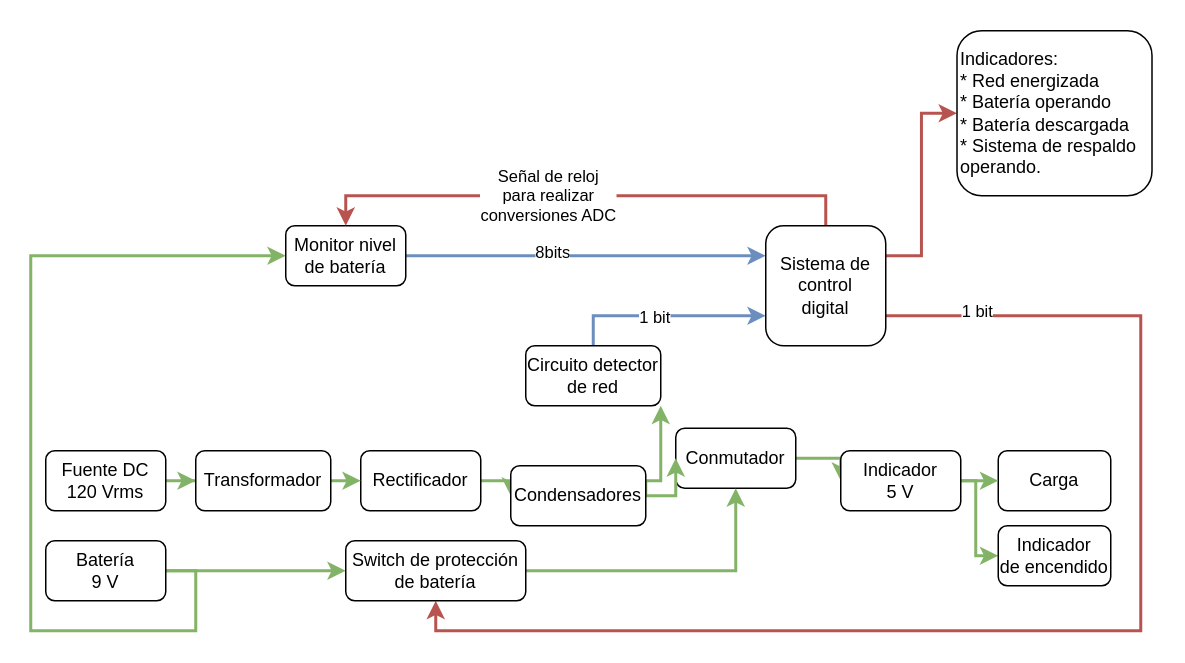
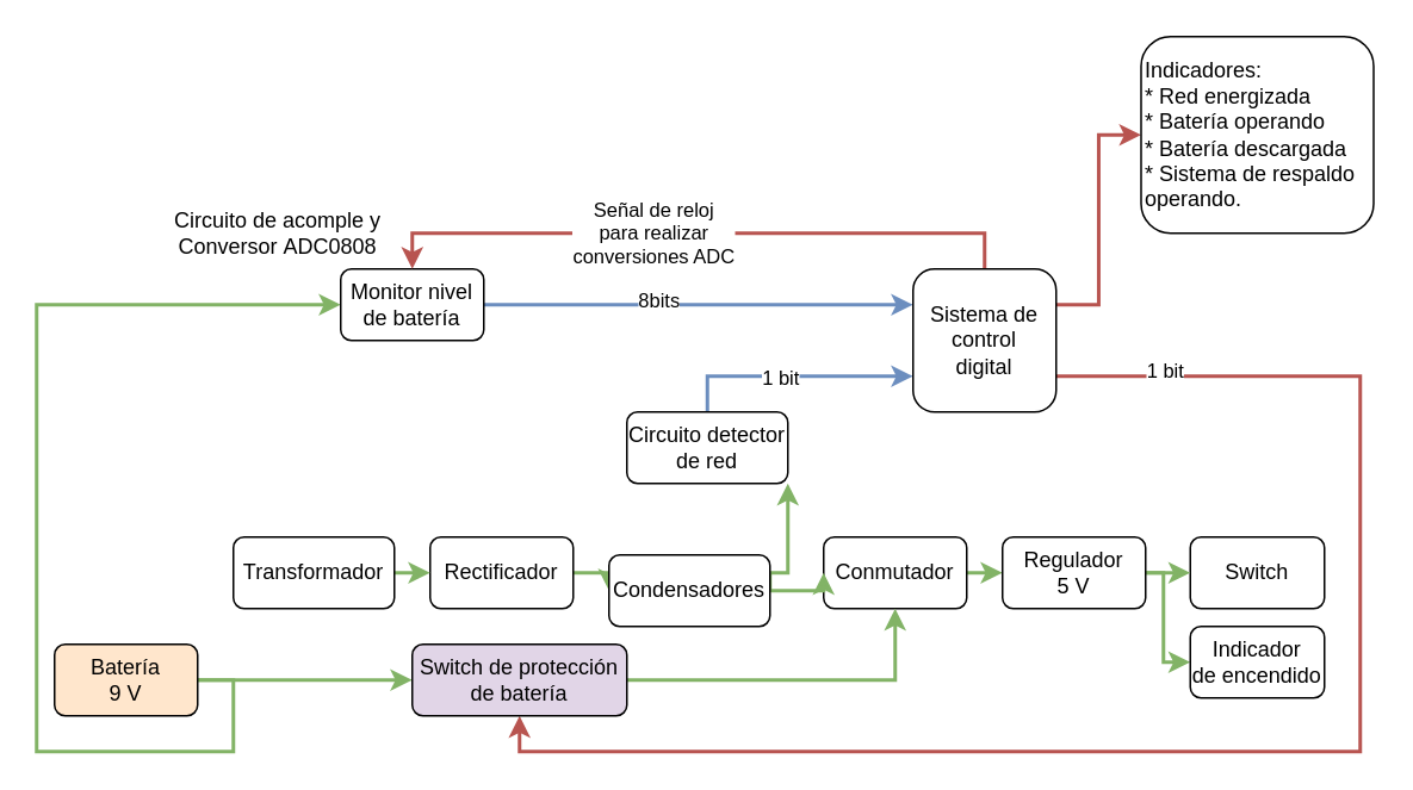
+ <mxCell id="34" value="Circuito de acomple y Conversor&amp;nbsp;&lt;span style=&quot;background-color: initial;&quot;&gt;ADC0808&lt;/span&gt;" style="text;html=1;align=center;verticalAlign=middle;whiteSpace=wrap;rounded=0;" vertex="1" parent="1"><mxGeometry x="90" y="110" width="130" height="40" as="geometry" /></mxCell>
- <mxCell id="9" value="&lt;div&gt;Conmutador&lt;/div&gt;" style="rounded=1;whiteSpace=wrap;html=1;" vertex="1" parent="1"><mxGeometry x="450" y="285" width="80" height="40" as="geometry" /></mxCell>
+ <mxCell id="9" value="&lt;div&gt;Conmutador&lt;/div&gt;" style="rounded=1;whiteSpace=wrap;html=1;" vertex="1" parent="1"><mxGeometry x="460" y="300" width="80" height="40" as="geometry" /></mxCell>
- <mxCell id="7" value="Fuente DC&lt;div&gt;120 Vrms&lt;/div&gt;" style="rounded=1;whiteSpace=wrap;html=1;" vertex="1" parent="1"><mxGeometry x="30" y="300" width="80" height="40" as="geometry" /></mxCell>
- <mxCell id="6" style="edgeStyle=orthogonalEdgeStyle;rounded=0;orthogonalLoop=1;jettySize=auto;html=1;exitX=1;exitY=0.5;exitDx=0;exitDy=0;strokeWidth=2;fillColor=#d5e8d4;strokeColor=#82b366;" edge="1" parent="1" source="7" target="25"><mxGeometry relative="1" as="geometry" /></mxCell>
- <mxCell id="20" value="Indicador&lt;div&gt;5 V&lt;/div&gt;" style="rounded=1;whiteSpace=wrap;html=1;" vertex="1" parent="1"><mxGeometry x="560" y="300" width="80" height="40" as="geometry" /></mxCell>
+ <mxCell id="20" value="Regulador&lt;div&gt;5 V&lt;/div&gt;" style="rounded=1;whiteSpace=wrap;html=1;" vertex="1" parent="1"><mxGeometry x="560" y="300" width="80" height="40" as="geometry" /></mxCell>
- <mxCell id="5" value="Carga" style="rounded=1;whiteSpace=wrap;html=1;" vertex="1" parent="1"><mxGeometry x="665" y="300" width="75" height="40" as="geometry" /></mxCell>
+ <mxCell id="5" value="Switch" style="rounded=1;whiteSpace=wrap;html=1;" vertex="1" parent="1"><mxGeometry x="665" y="300" width="75" height="40" as="geometry" /></mxCell>
- <mxCell id="4" value="Batería&lt;div&gt;9 V&lt;/div&gt;" style="rounded=1;whiteSpace=wrap;html=1;" vertex="1" parent="1"><mxGeometry x="30" y="360" width="80" height="40" as="geometry" /></mxCell>
+ <mxCell id="4" value="Batería&lt;div&gt;9 V&lt;/div&gt;" style="rounded=1;whiteSpace=wrap;html=1;fillColor=#ffe6cc;" vertex="1" parent="1"><mxGeometry x="30" y="360" width="80" height="40" as="geometry" /></mxCell>
- <mxCell id="33" value="Switch de protección de batería" style="rounded=1;whiteSpace=wrap;html=1;" vertex="1" parent="1"><mxGeometry x="230" y="360" width="120" height="40" as="geometry" /></mxCell>
+ <mxCell id="33" value="Switch de protección de batería" style="rounded=1;whiteSpace=wrap;html=1;fillColor=#e1d5e7;" vertex="1" parent="1"><mxGeometry x="230" y="360" width="120" height="40" as="geometry" /></mxCell>
